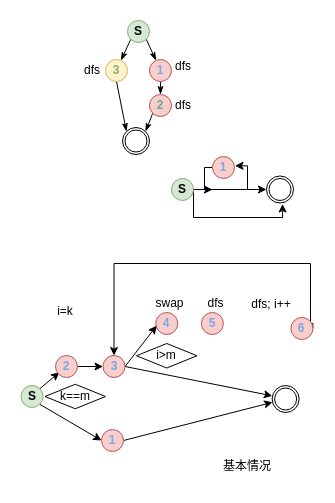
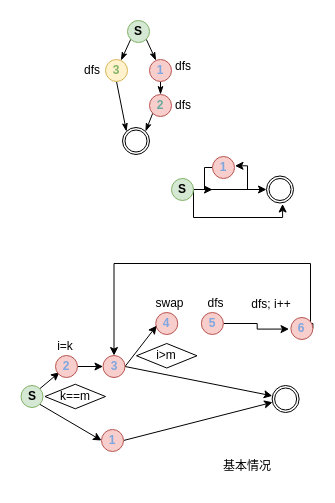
- <mxCell id="39" value="i=k" style="text;html=1;strokeColor=none;fillColor=none;align=center;verticalAlign=middle;whiteSpace=wrap;rounded=0;" vertex="1" parent="1"><mxGeometry x="53" y="304" width="24" height="14" as="geometry" /></mxCell>
+ <mxCell id="39" value="i=k" style="text;html=1;strokeColor=none;fillColor=none;align=center;verticalAlign=middle;whiteSpace=wrap;rounded=0;" vertex="1" parent="1"><mxGeometry x="53" y="339" width="24" height="14" as="geometry" /></mxCell>
+ <mxCell id="34" style="edgeStyle=orthogonalEdgeStyle;rounded=0;orthogonalLoop=1;jettySize=auto;html=1;exitX=1;exitY=0.5;exitDx=0;exitDy=0;entryX=-0.084;entryY=0.526;entryDx=0;entryDy=0;entryPerimeter=0;" edge="1" parent="1" source="35" target="41"><mxGeometry relative="1" as="geometry" /></mxCell>
